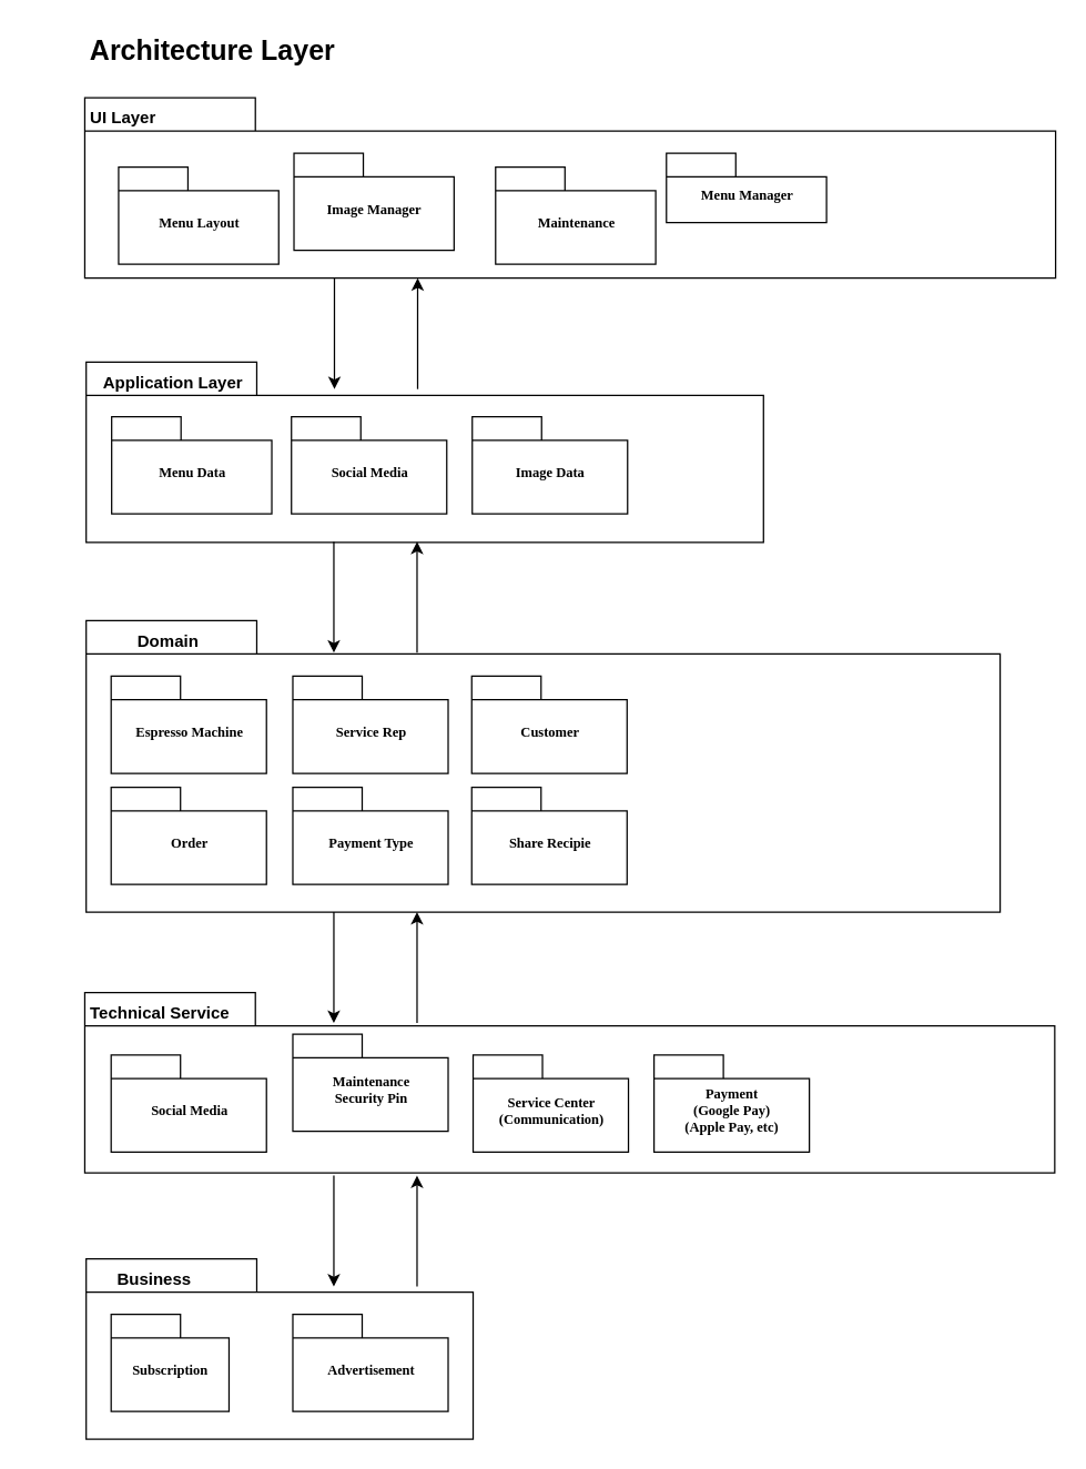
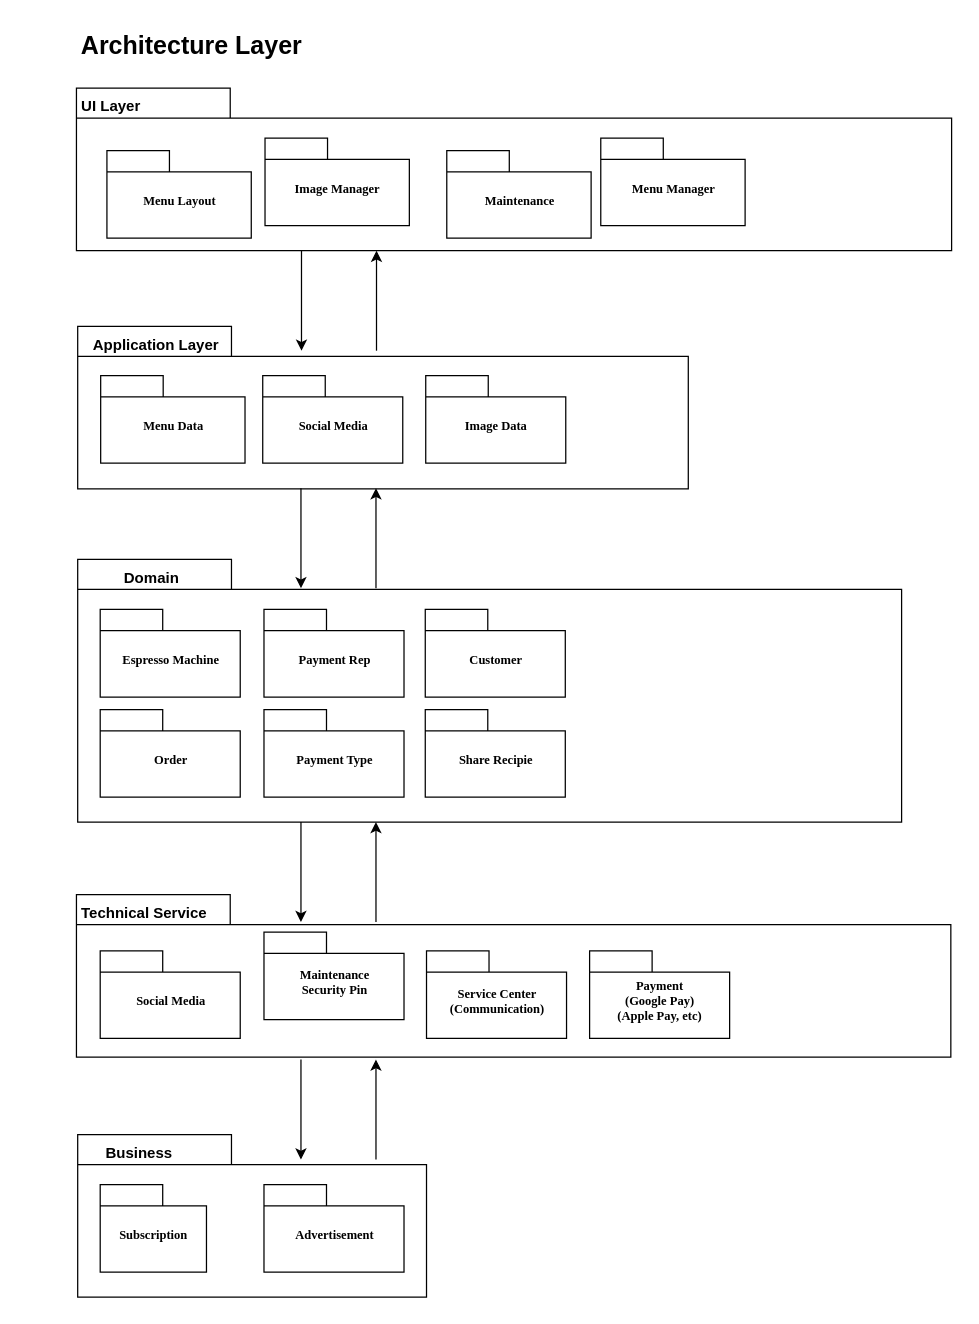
- <mxCell id="14" value="Menu Manager" style="shape=folder;fontStyle=1;spacingTop=10;tabWidth=50;tabHeight=17;tabPosition=left;html=1;rounded=0;shadow=0;comic=0;labelBackgroundColor=none;strokeWidth=1;fontFamily=Verdana;fontSize=10;align=center;" vertex="1" parent="8"><mxGeometry x="419.38" y="40" width="115.446" height="50" as="geometry" /></mxCell>
+ <mxCell id="14" value="Menu Manager" style="shape=folder;fontStyle=1;spacingTop=10;tabWidth=50;tabHeight=17;tabPosition=left;html=1;rounded=0;shadow=0;comic=0;labelBackgroundColor=none;strokeWidth=1;fontFamily=Verdana;fontSize=10;align=center;" vertex="1" parent="8"><mxGeometry x="419.38" y="40" width="115.446" height="70" as="geometry" /></mxCell>
- <mxCell id="20" value="Service Rep" style="shape=folder;fontStyle=1;spacingTop=10;tabWidth=50;tabHeight=17;tabPosition=left;html=1;rounded=0;shadow=0;comic=0;labelBackgroundColor=none;strokeWidth=1;fontFamily=Verdana;fontSize=10;align=center;" parent="1" vertex="1"><mxGeometry x="210.62" y="487" width="112" height="70" as="geometry" /></mxCell>
+ <mxCell id="20" value="Payment Rep" style="shape=folder;fontStyle=1;spacingTop=10;tabWidth=50;tabHeight=17;tabPosition=left;html=1;rounded=0;shadow=0;comic=0;labelBackgroundColor=none;strokeWidth=1;fontFamily=Verdana;fontSize=10;align=center;" parent="1" vertex="1"><mxGeometry x="210.62" y="487" width="112" height="70" as="geometry" /></mxCell>
